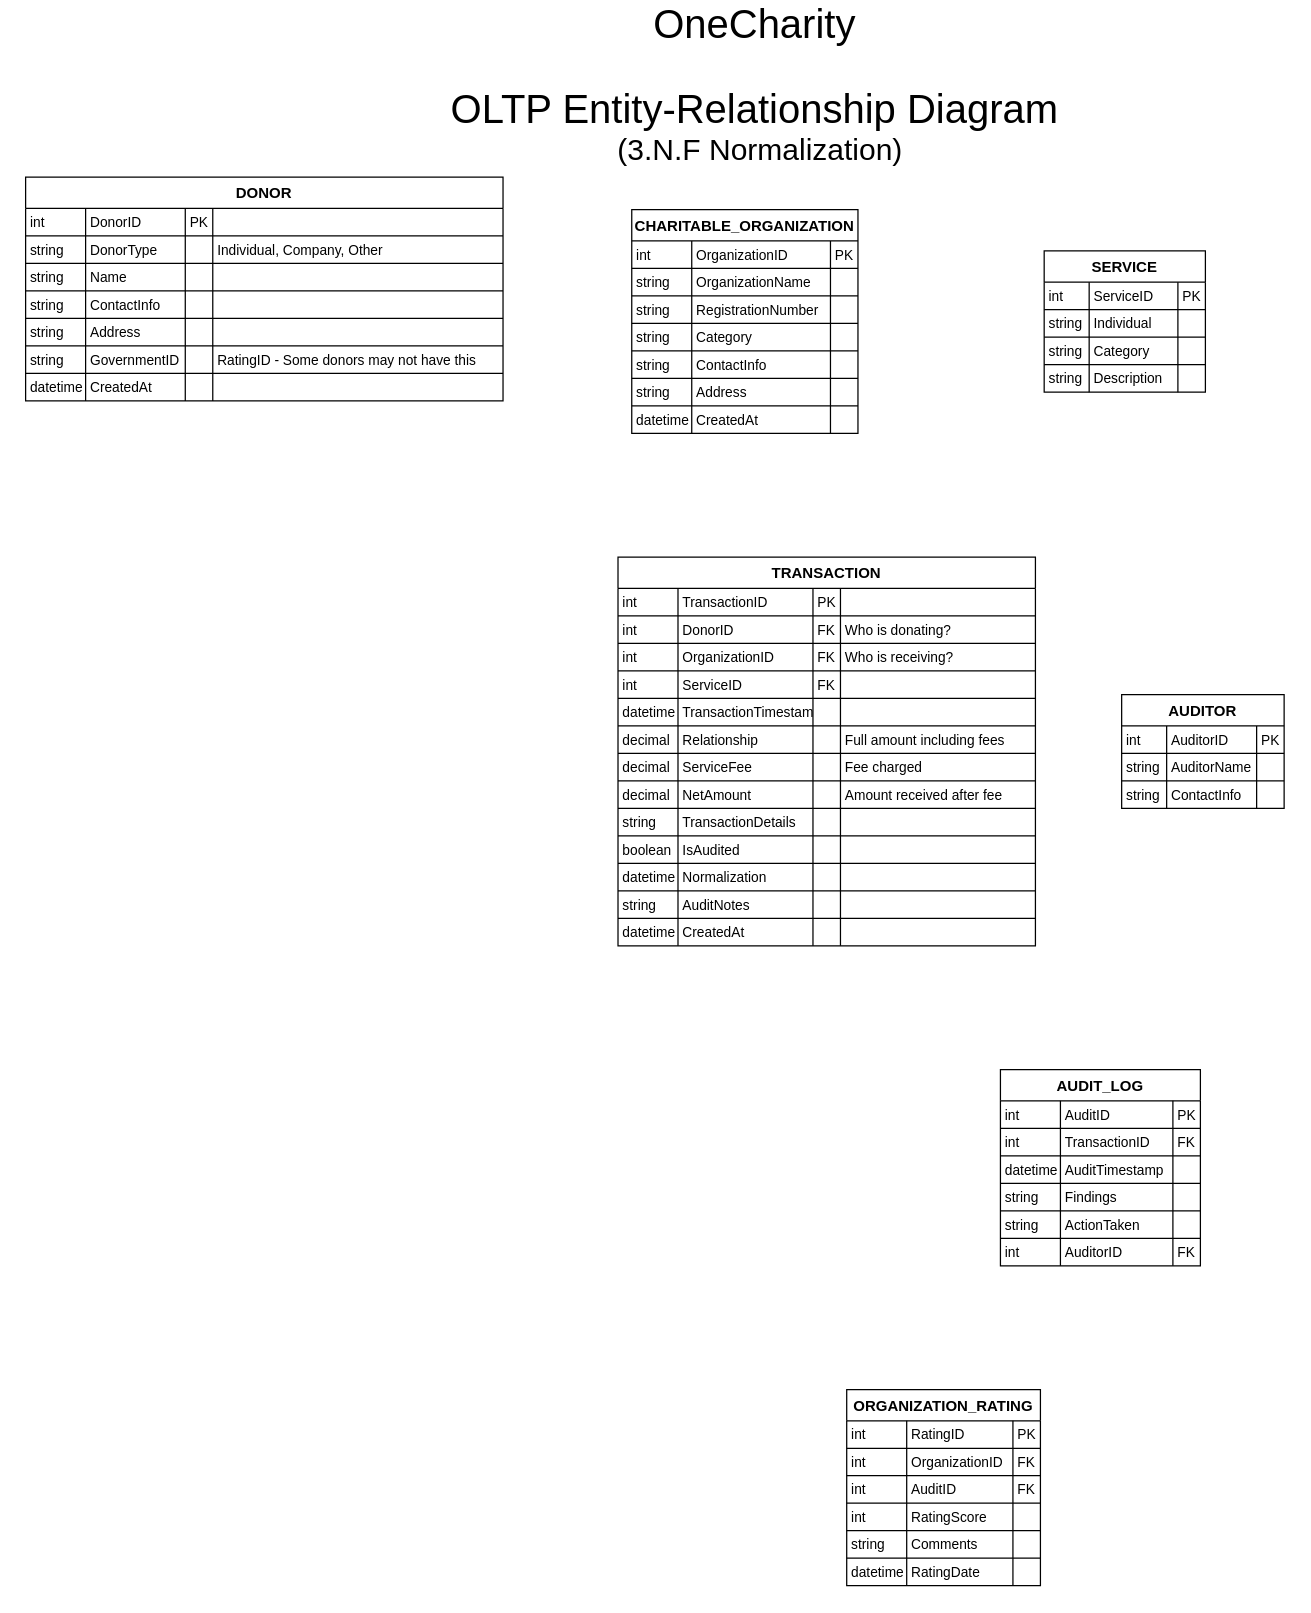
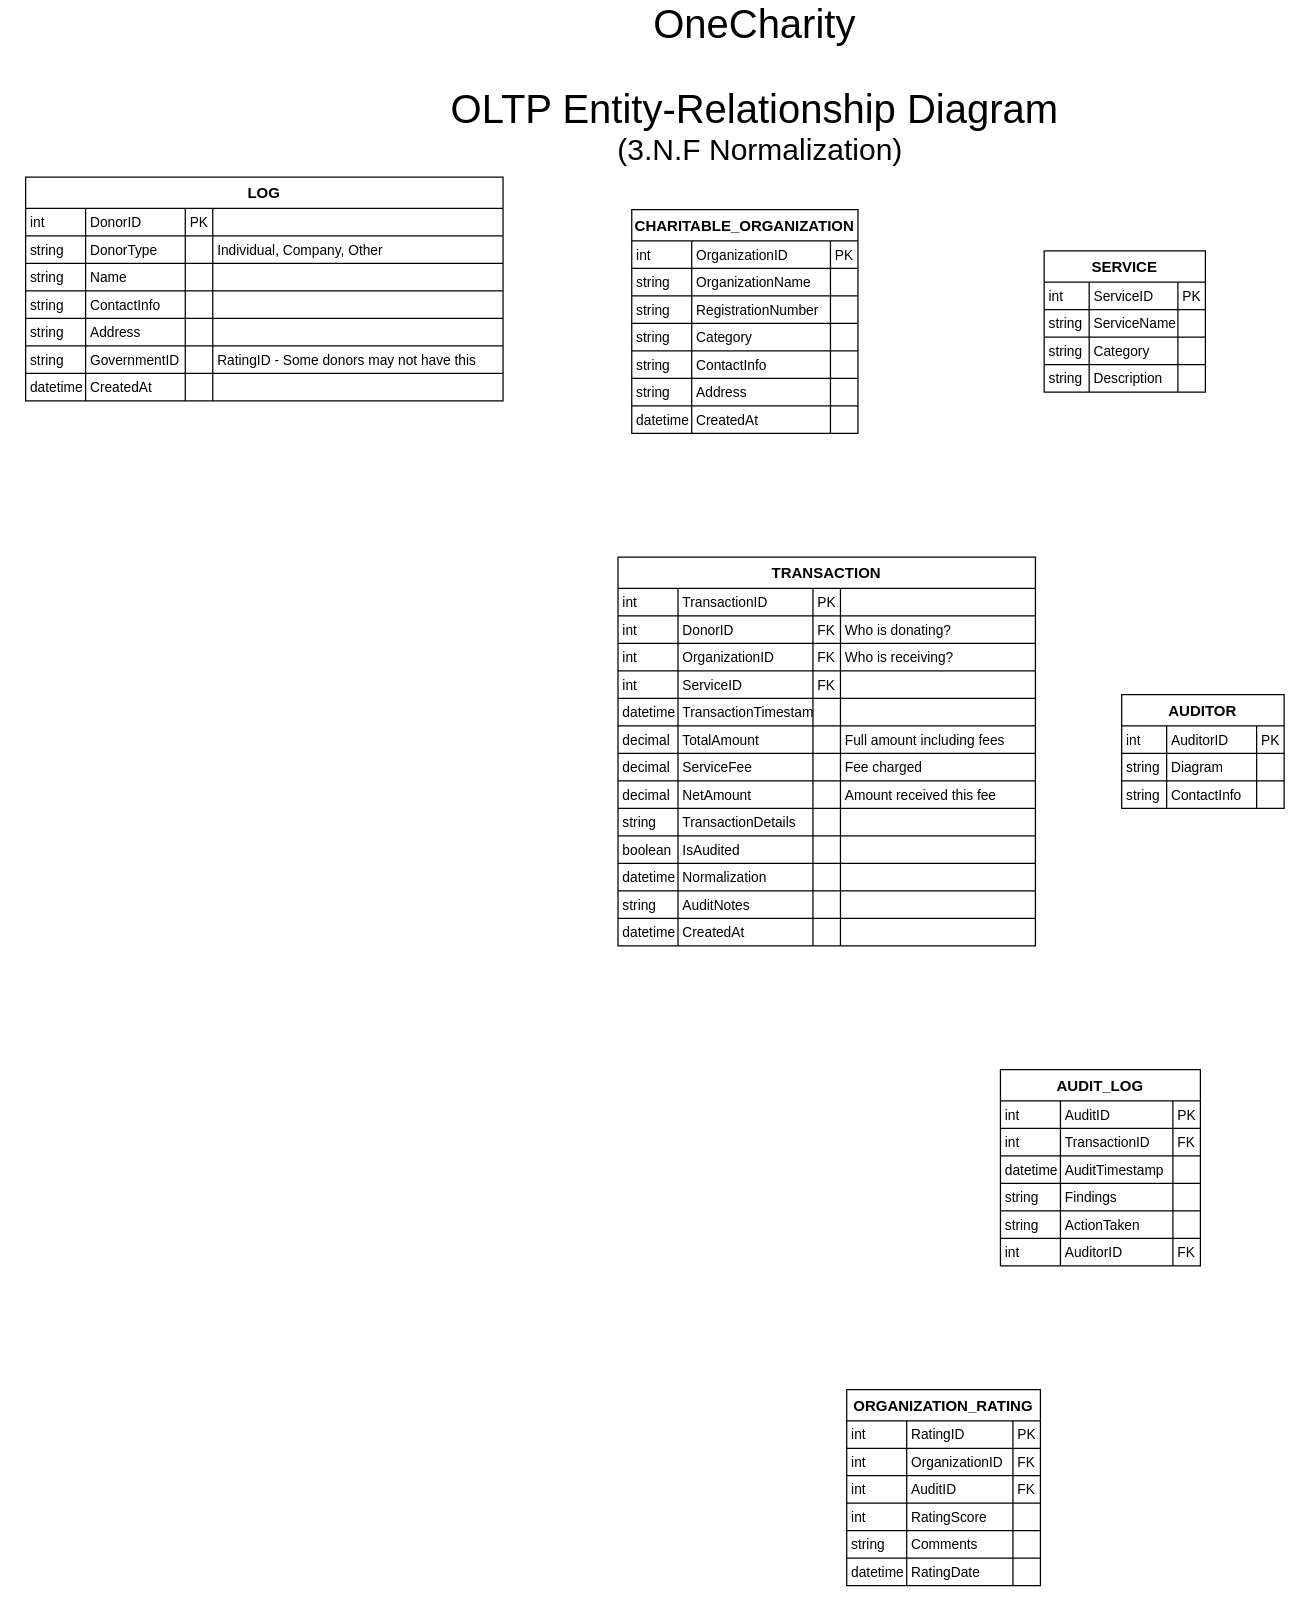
- <mxCell id="4" value="DONOR" style="shape=table;startSize=25;container=1;collapsible=0;childLayout=tableLayout;fixedRows=1;rowLines=1;fontStyle=1;align=center;resizeLast=1;" parent="1" vertex="1"><mxGeometry x="20" y="109" width="382" height="179" as="geometry" /></mxCell>
+ <mxCell id="4" value="LOG" style="shape=table;startSize=25;container=1;collapsible=0;childLayout=tableLayout;fixedRows=1;rowLines=1;fontStyle=1;align=center;resizeLast=1;" parent="1" vertex="1"><mxGeometry x="20" y="109" width="382" height="179" as="geometry" /></mxCell>
- <mxCell id="76" value="Individual" style="shape=partialRectangle;connectable=0;fillColor=none;top=0;left=0;bottom=0;right=0;align=left;spacingLeft=2;overflow=hidden;fontSize=11;" parent="74" vertex="1"><mxGeometry x="36" width="71" height="22" as="geometry"><mxRectangle width="71" height="22" as="alternateBounds" /></mxGeometry></mxCell>
+ <mxCell id="76" value="ServiceName" style="shape=partialRectangle;connectable=0;fillColor=none;top=0;left=0;bottom=0;right=0;align=left;spacingLeft=2;overflow=hidden;fontSize=11;" parent="74" vertex="1"><mxGeometry x="36" width="71" height="22" as="geometry"><mxRectangle width="71" height="22" as="alternateBounds" /></mxGeometry></mxCell>
- <mxCell id="114" value="Relationship" style="shape=partialRectangle;connectable=0;fillColor=none;top=0;left=0;bottom=0;right=0;align=left;spacingLeft=2;overflow=hidden;fontSize=11;" parent="112" vertex="1"><mxGeometry x="48" width="108" height="22" as="geometry"><mxRectangle width="108" height="22" as="alternateBounds" /></mxGeometry></mxCell>
+ <mxCell id="114" value="TotalAmount" style="shape=partialRectangle;connectable=0;fillColor=none;top=0;left=0;bottom=0;right=0;align=left;spacingLeft=2;overflow=hidden;fontSize=11;" parent="112" vertex="1"><mxGeometry x="48" width="108" height="22" as="geometry"><mxRectangle width="108" height="22" as="alternateBounds" /></mxGeometry></mxCell>
- <mxCell id="209" value="AuditorName" style="shape=partialRectangle;connectable=0;fillColor=none;top=0;left=0;bottom=0;right=0;align=left;spacingLeft=2;overflow=hidden;fontSize=11;" parent="207" vertex="1"><mxGeometry x="36" width="72" height="22" as="geometry"><mxRectangle width="72" height="22" as="alternateBounds" /></mxGeometry></mxCell>
+ <mxCell id="209" value="Diagram" style="shape=partialRectangle;connectable=0;fillColor=none;top=0;left=0;bottom=0;right=0;align=left;spacingLeft=2;overflow=hidden;fontSize=11;" parent="207" vertex="1"><mxGeometry x="36" width="72" height="22" as="geometry"><mxRectangle width="72" height="22" as="alternateBounds" /></mxGeometry></mxCell>
- <mxCell id="126" value="Amount received after fee" style="shape=partialRectangle;connectable=0;fillColor=none;top=0;left=0;bottom=0;right=0;align=left;spacingLeft=2;overflow=hidden;fontSize=11;" parent="122" vertex="1"><mxGeometry x="178" width="156" height="22" as="geometry"><mxRectangle width="156" height="22" as="alternateBounds" /></mxGeometry></mxCell>
+ <mxCell id="126" value="Amount received this fee" style="shape=partialRectangle;connectable=0;fillColor=none;top=0;left=0;bottom=0;right=0;align=left;spacingLeft=2;overflow=hidden;fontSize=11;" parent="122" vertex="1"><mxGeometry x="178" width="156" height="22" as="geometry"><mxRectangle width="156" height="22" as="alternateBounds" /></mxGeometry></mxCell>
